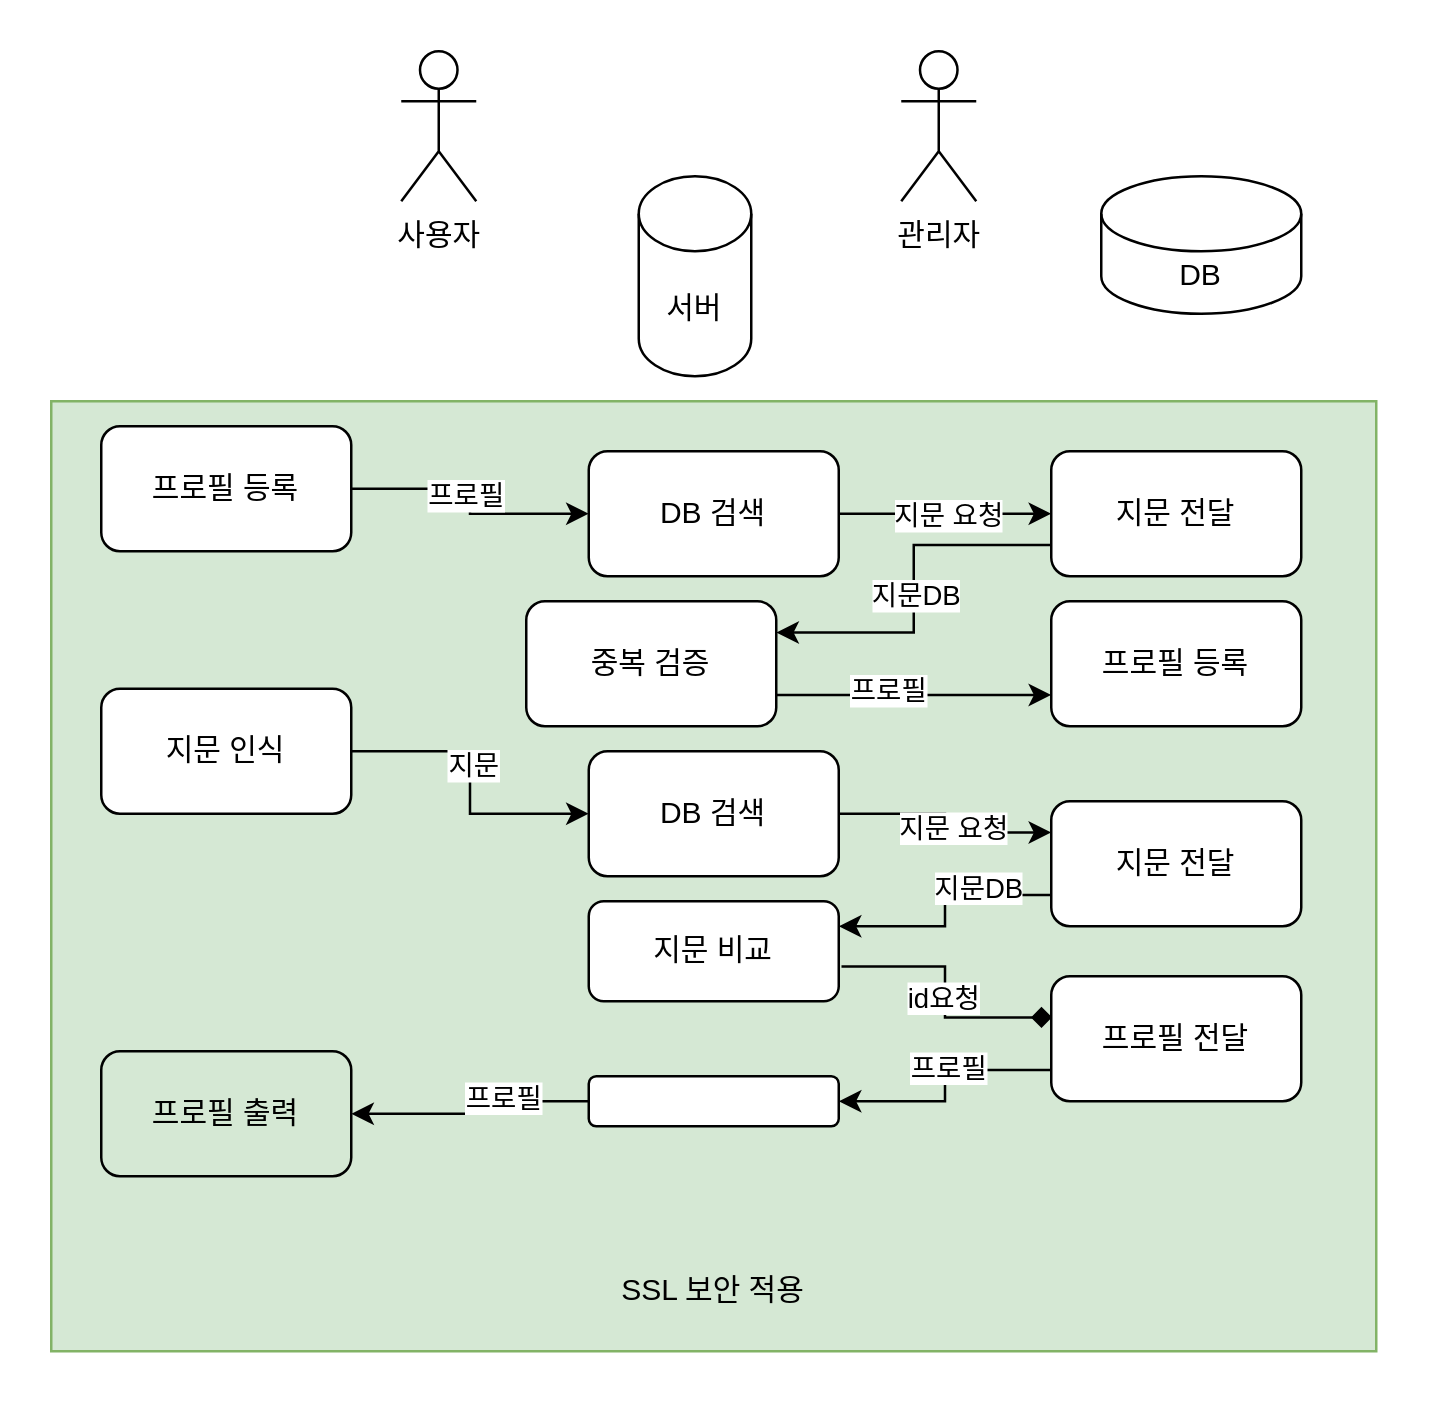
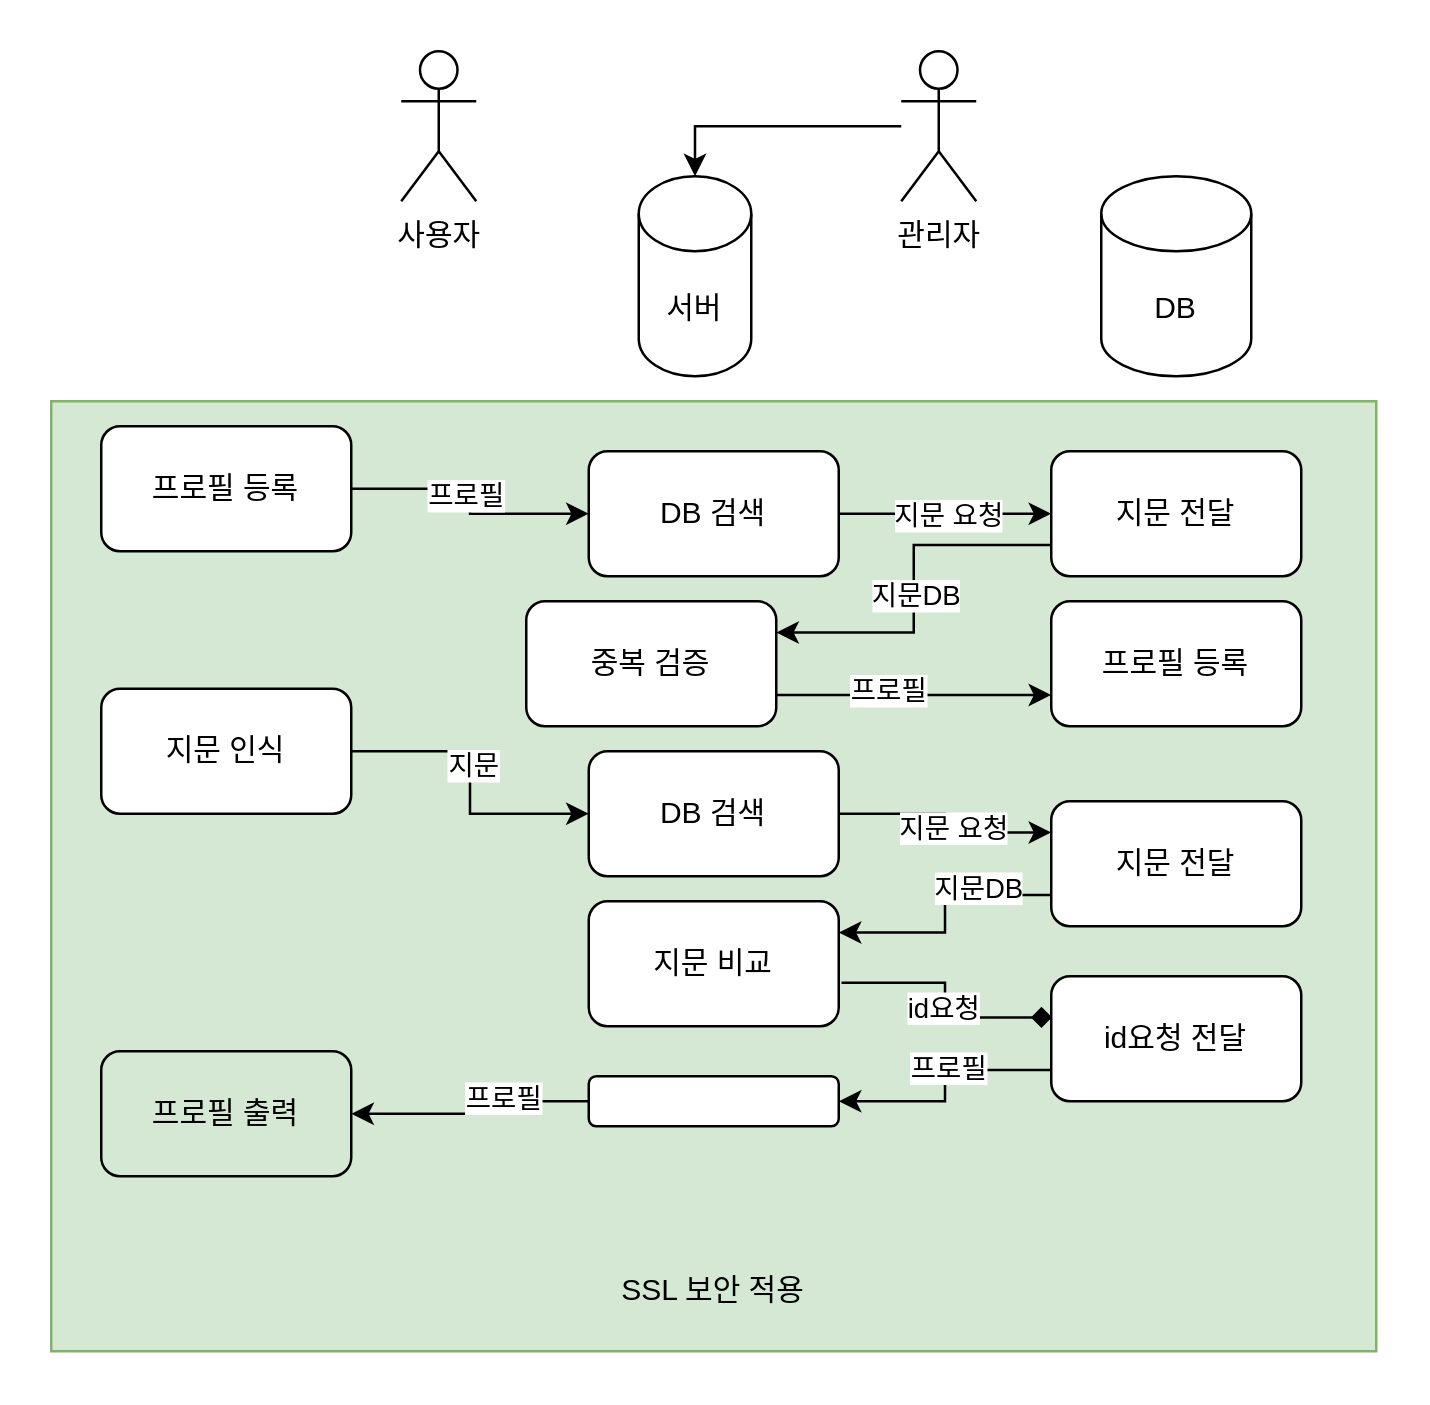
+ <mxCell id="39" style="edgeStyle=orthogonalEdgeStyle;rounded=0;orthogonalLoop=1;jettySize=auto;html=1;entryX=0.5;entryY=0;entryDx=0;entryDy=0;entryPerimeter=0;" edge="1" parent="1" source="4" target="38"><mxGeometry relative="1" as="geometry" /></mxCell>
- <mxCell id="37" value="DB" style="shape=cylinder3;whiteSpace=wrap;html=1;boundedLbl=1;backgroundOutline=1;size=15;" vertex="1" parent="1"><mxGeometry x="440" y="70" width="80" height="55" as="geometry" /></mxCell>
+ <mxCell id="37" value="DB" style="shape=cylinder3;whiteSpace=wrap;html=1;boundedLbl=1;backgroundOutline=1;size=15;" vertex="1" parent="1"><mxGeometry x="440" y="70" width="60" height="80" as="geometry" /></mxCell>
- <mxCell id="28" value="지문 비교" style="rounded=1;whiteSpace=wrap;html=1;" vertex="1" parent="1"><mxGeometry x="235" y="360" width="100" height="40" as="geometry" /></mxCell>
+ <mxCell id="28" value="지문 비교" style="rounded=1;whiteSpace=wrap;html=1;" vertex="1" parent="1"><mxGeometry x="235" y="360" width="100" height="50" as="geometry" /></mxCell>
- <mxCell id="31" value="프로필 전달" style="rounded=1;whiteSpace=wrap;html=1;" vertex="1" parent="1"><mxGeometry x="420" y="390" width="100" height="50" as="geometry" /></mxCell>
+ <mxCell id="31" value="id요청 전달" style="rounded=1;whiteSpace=wrap;html=1;" vertex="1" parent="1"><mxGeometry x="420" y="390" width="100" height="50" as="geometry" /></mxCell>
